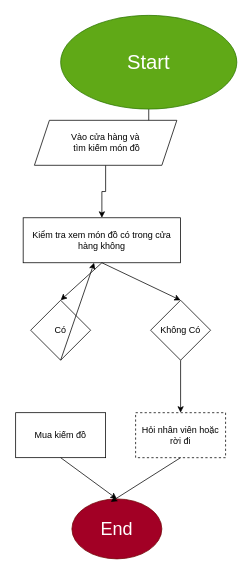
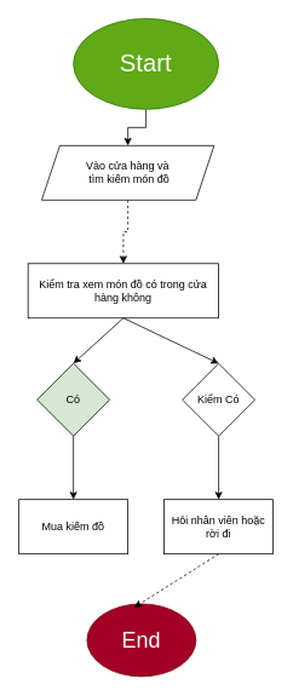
- <mxCell id="3" value="Start" style="ellipse;whiteSpace=wrap;html=1;fillColor=#60a917;fontColor=#ffffff;strokeColor=#2D7600;fontSize=27;" vertex="1" parent="1"><mxGeometry x="80" y="20" width="235" height="125" as="geometry" /></mxCell>
+ <mxCell id="3" value="Start" style="ellipse;whiteSpace=wrap;html=1;fillColor=#60a917;fontColor=#ffffff;strokeColor=#2D7600;fontSize=27;" vertex="1" parent="1"><mxGeometry x="80" y="20" width="160" height="100" as="geometry" /></mxCell>
- <mxCell id="5" style="edgeStyle=orthogonalEdgeStyle;rounded=0;orthogonalLoop=1;jettySize=auto;html=1;entryX=0.5;entryY=0;entryDx=0;entryDy=0;" edge="1" parent="1" source="6" target="4"><mxGeometry relative="1" as="geometry" /></mxCell>
+ <mxCell id="5" style="edgeStyle=orthogonalEdgeStyle;rounded=0;orthogonalLoop=1;jettySize=auto;html=1;entryX=0.5;entryY=0;entryDx=0;entryDy=0;dashed=1;" edge="1" parent="1" source="6" target="4"><mxGeometry relative="1" as="geometry" /></mxCell>
- <mxCell id="12" value="" style="endArrow=classic;html=1;rounded=0;exitX=0.5;exitY=1;exitDx=0;exitDy=0;" edge="1" parent="1" source="9" target="4"><mxGeometry width="50" height="50" relative="1" as="geometry"><mxPoint x="140" y="400" as="sourcePoint" /><mxPoint x="80" y="540" as="targetPoint" /></mxGeometry></mxCell>
+ <mxCell id="12" value="" style="endArrow=classic;html=1;rounded=0;exitX=0.5;exitY=1;exitDx=0;exitDy=0;entryX=0.5;entryY=0;entryDx=0;entryDy=0;entryPerimeter=0;" edge="1" parent="1" source="9" target="13"><mxGeometry width="50" height="50" relative="1" as="geometry"><mxPoint x="140" y="400" as="sourcePoint" /><mxPoint x="80" y="540" as="targetPoint" /></mxGeometry></mxCell>
- <mxCell id="9" value="Có" style="rhombus;whiteSpace=wrap;html=1;" vertex="1" parent="1"><mxGeometry x="40" y="400" width="80" height="80" as="geometry" /></mxCell>
+ <mxCell id="9" value="Có" style="rhombus;whiteSpace=wrap;html=1;fillColor=#d5e8d4;" vertex="1" parent="1"><mxGeometry x="40" y="400" width="80" height="80" as="geometry" /></mxCell>
- <mxCell id="11" value="Không Có" style="rhombus;whiteSpace=wrap;html=1;" vertex="1" parent="1"><mxGeometry x="200" y="400" width="80" height="80" as="geometry" /></mxCell>
+ <mxCell id="11" value="Kiểm Có" style="rhombus;whiteSpace=wrap;html=1;" vertex="1" parent="1"><mxGeometry x="200" y="400" width="80" height="80" as="geometry" /></mxCell>
- <mxCell id="14" value="Hỏi nhân viên hoặc rời đi" style="rounded=0;whiteSpace=wrap;html=1;dashed=1;" vertex="1" parent="1"><mxGeometry x="180" y="550" width="120" height="60" as="geometry" /></mxCell>
+ <mxCell id="14" value="Hỏi nhân viên hoặc rời đi" style="rounded=0;whiteSpace=wrap;html=1;" vertex="1" parent="1"><mxGeometry x="180" y="550" width="120" height="60" as="geometry" /></mxCell>
- <mxCell id="16" value="" style="endArrow=classic;html=1;rounded=0;entryX=0.5;entryY=0;entryDx=0;entryDy=0;exitX=0.5;exitY=1;exitDx=0;exitDy=0;" edge="1" parent="1" source="13" target="15"><mxGeometry width="50" height="50" relative="1" as="geometry"><mxPoint x="140" y="490" as="sourcePoint" /><mxPoint x="190" y="440" as="targetPoint" /></mxGeometry></mxCell>
- <mxCell id="17" value="" style="endArrow=classic;html=1;rounded=0;exitX=0.5;exitY=1;exitDx=0;exitDy=0;entryX=0.432;entryY=0.05;entryDx=0;entryDy=0;entryPerimeter=0;" edge="1" parent="1" source="14" target="15"><mxGeometry width="50" height="50" relative="1" as="geometry"><mxPoint x="190" y="490" as="sourcePoint" /><mxPoint x="160" y="677" as="targetPoint" /></mxGeometry></mxCell>
+ <mxCell id="17" value="" style="endArrow=classic;html=1;rounded=0;exitX=0.5;exitY=1;exitDx=0;exitDy=0;entryX=0.432;entryY=0.05;entryDx=0;entryDy=0;entryPerimeter=0;dashed=1;" edge="1" parent="1" source="14" target="15"><mxGeometry width="50" height="50" relative="1" as="geometry"><mxPoint x="190" y="490" as="sourcePoint" /><mxPoint x="160" y="677" as="targetPoint" /></mxGeometry></mxCell>
